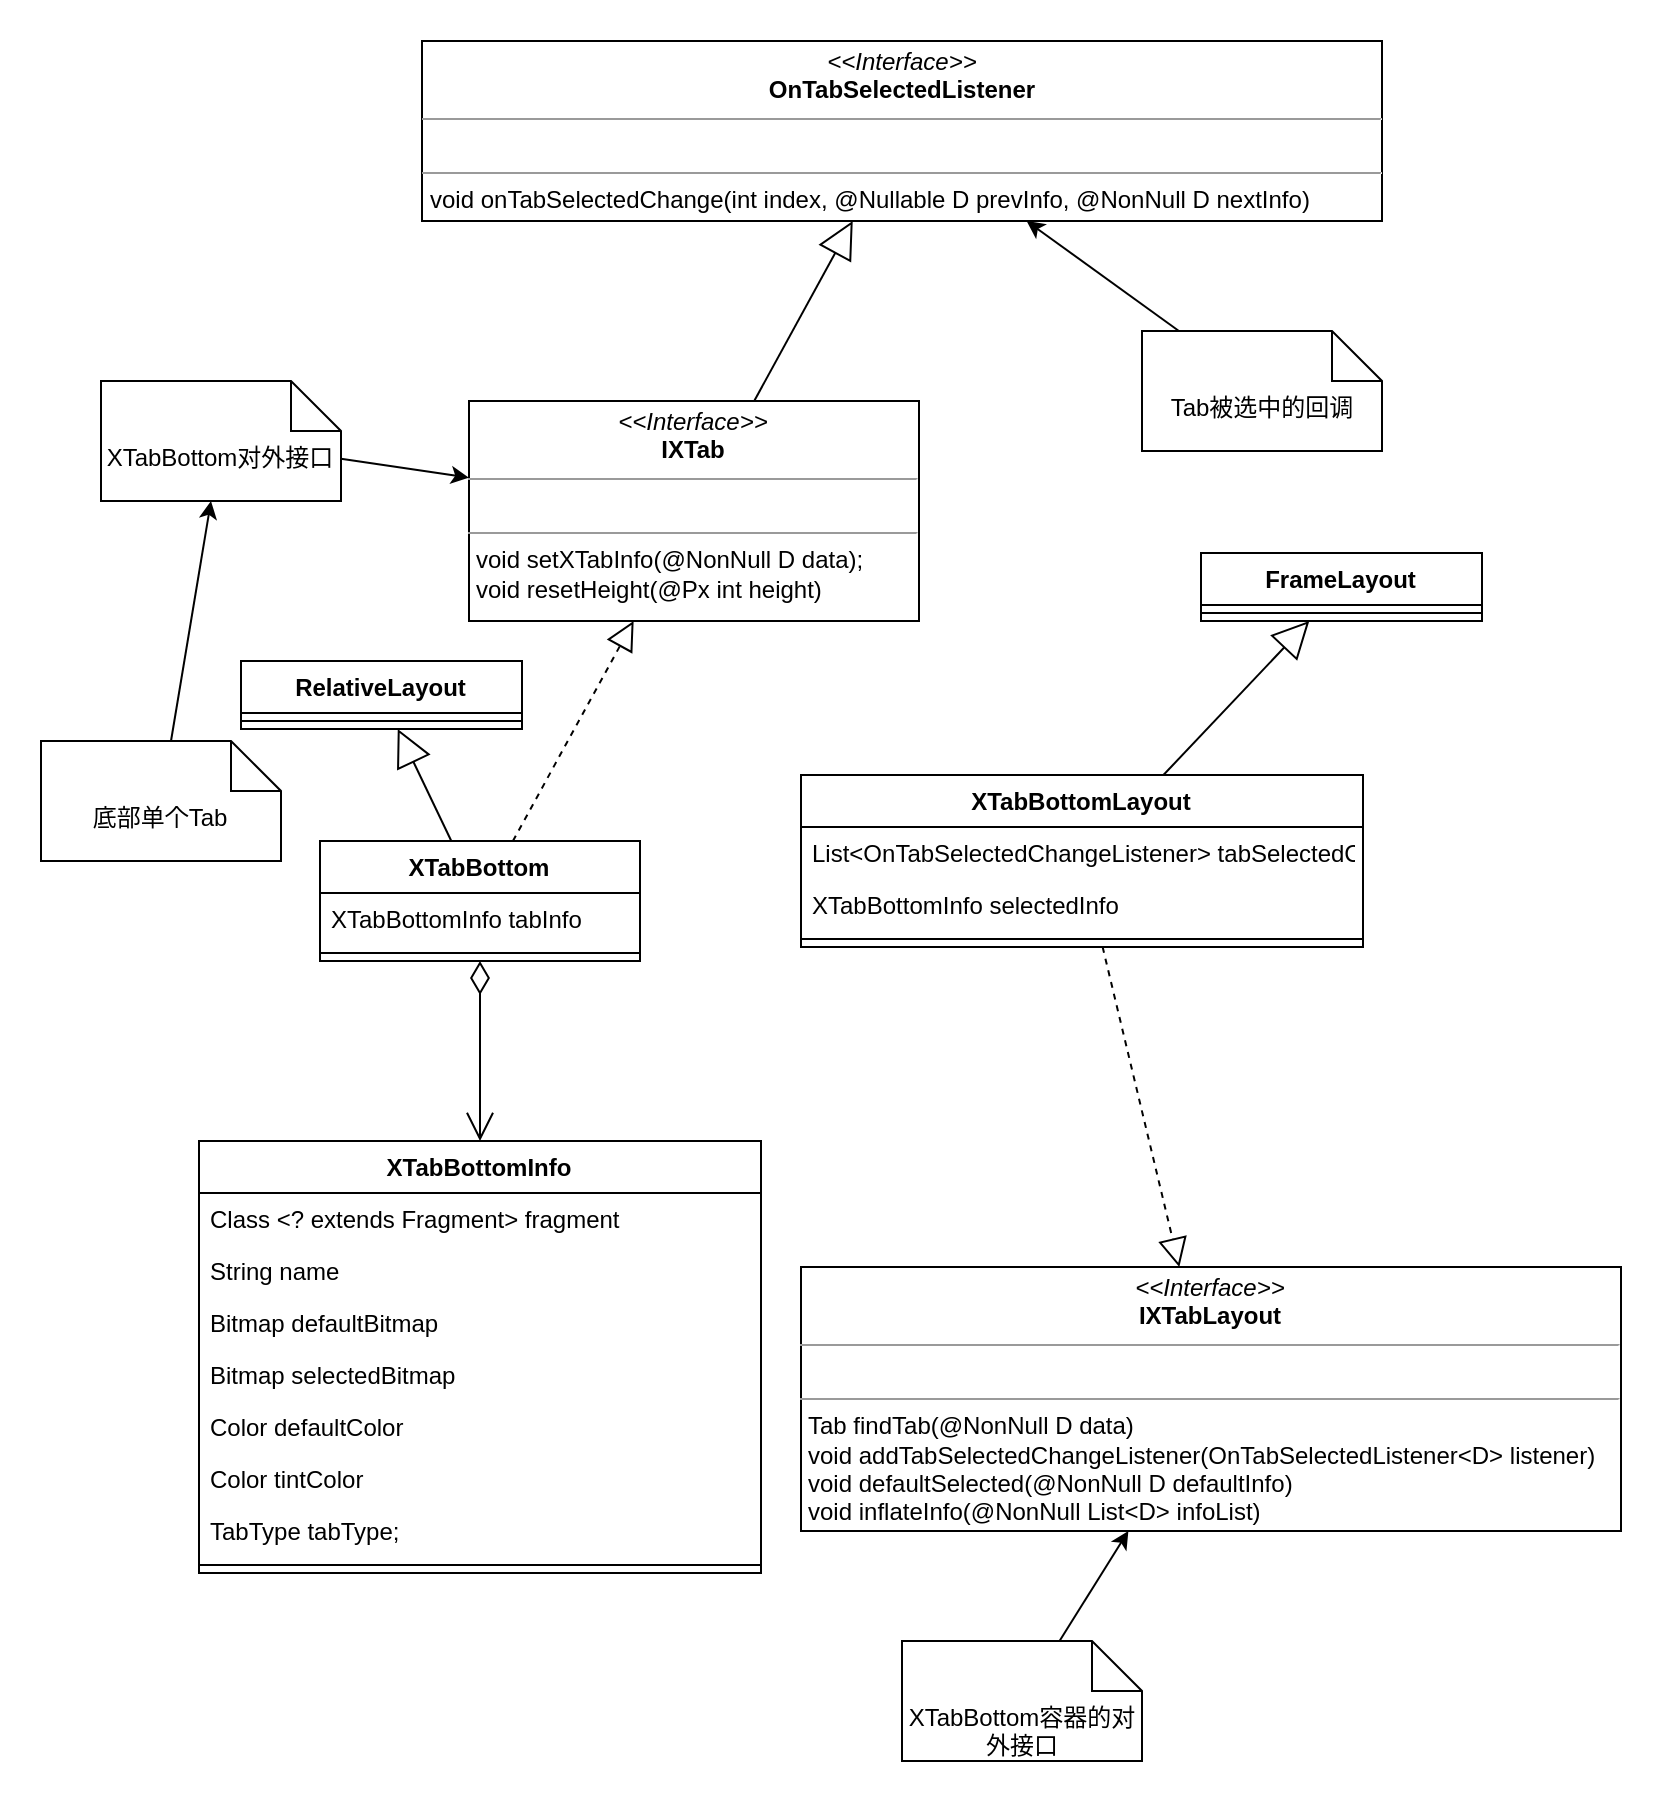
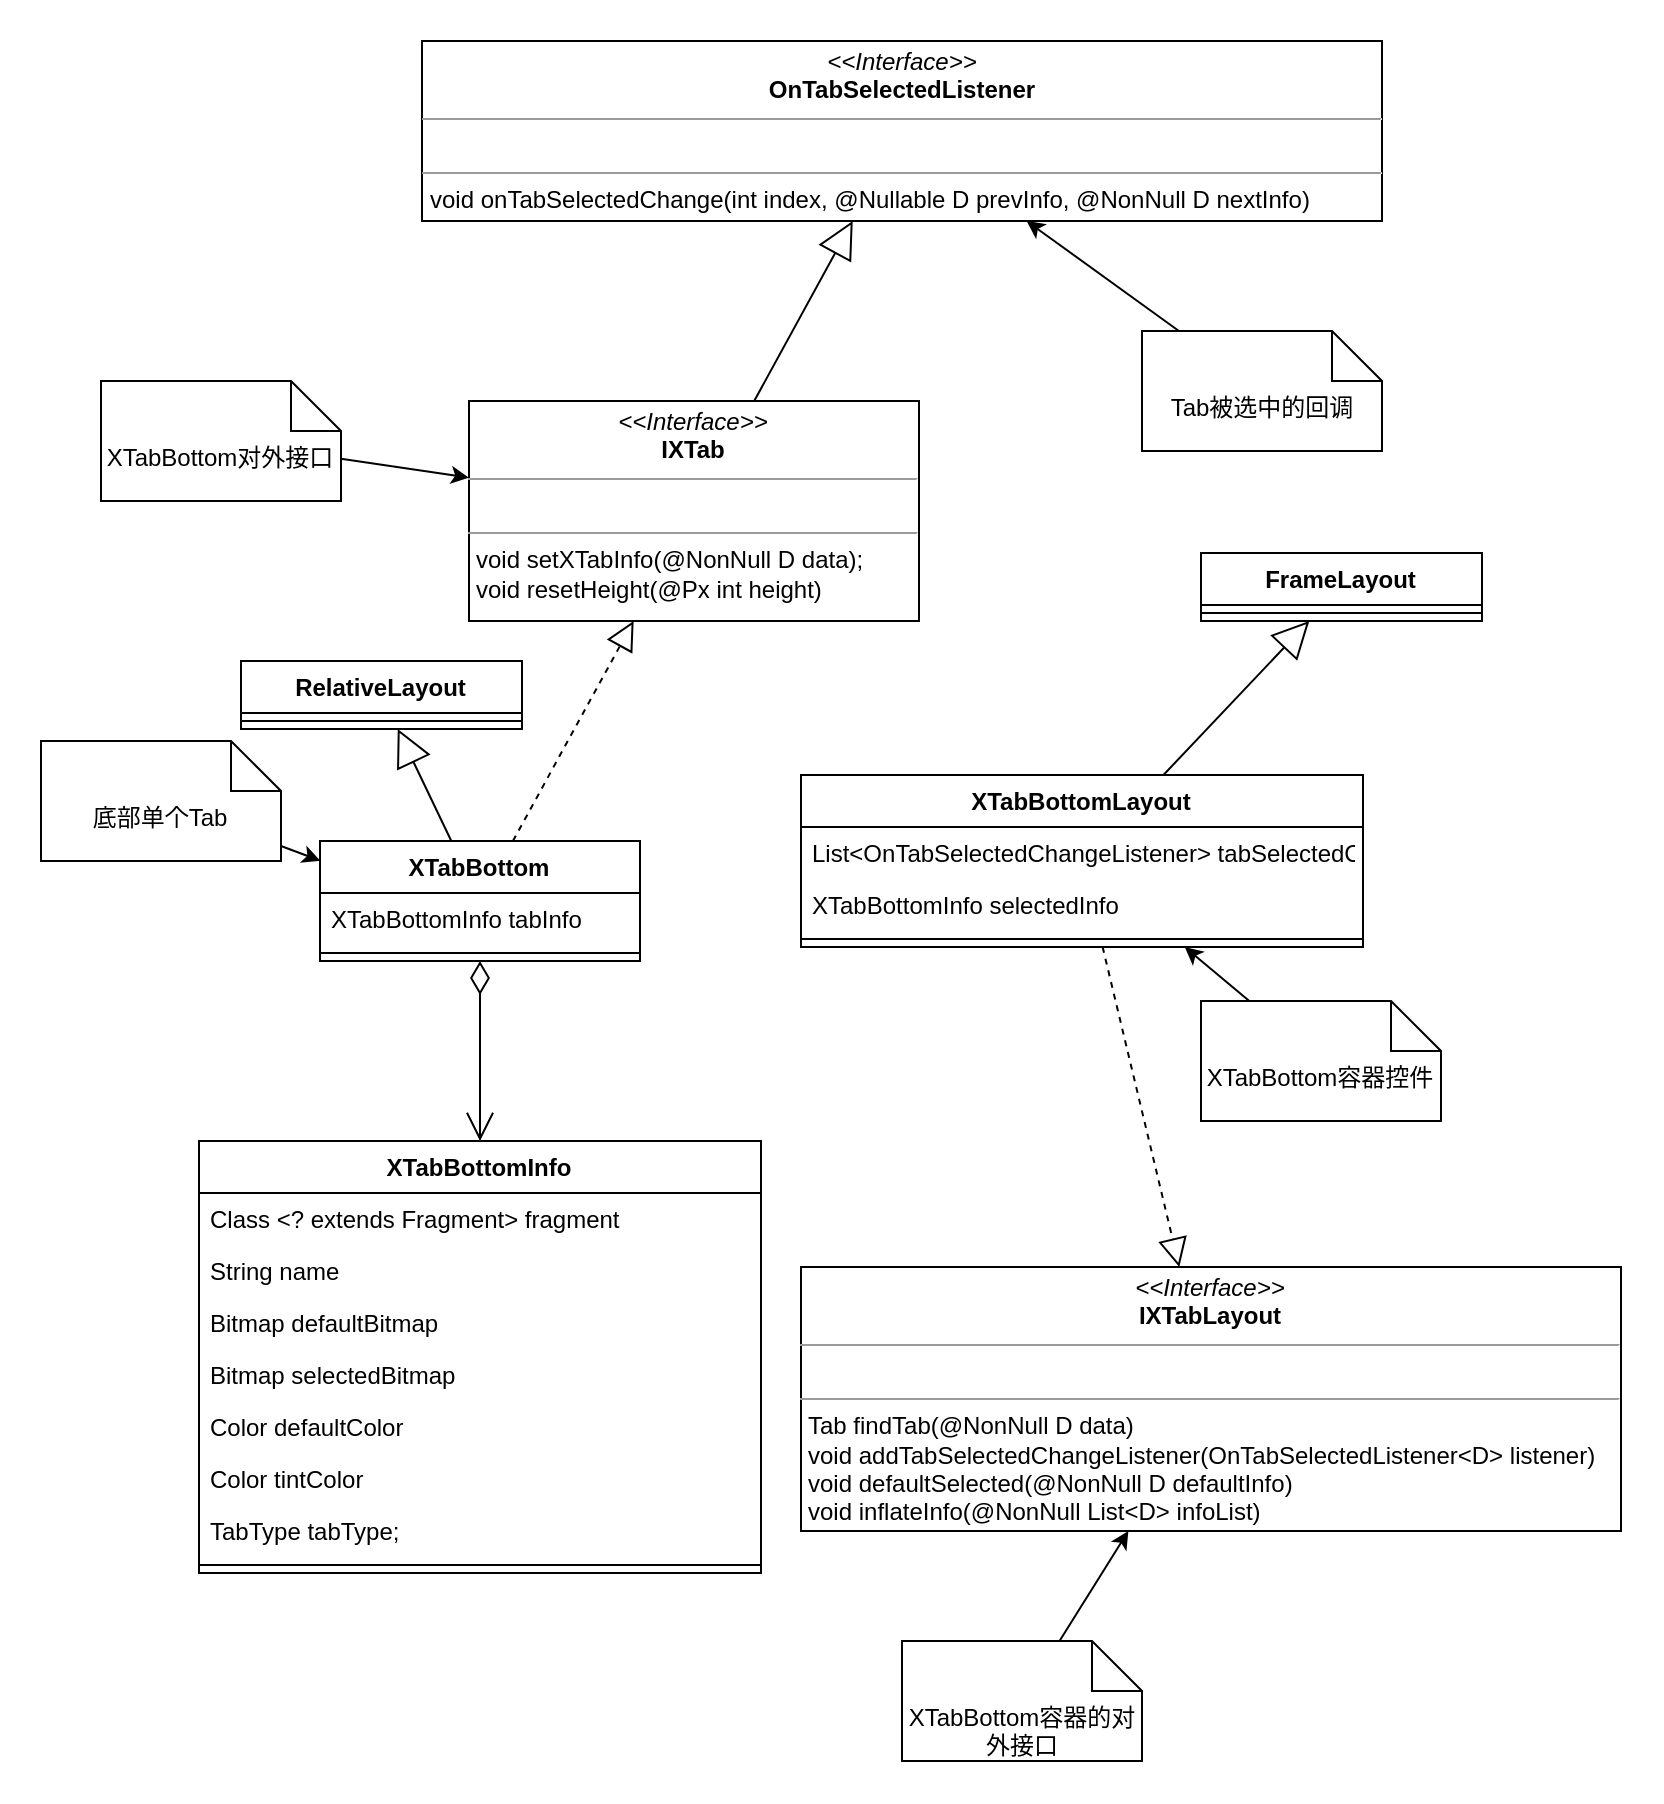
- <mxCell id="18" style="rounded=0;orthogonalLoop=1;jettySize=auto;html=1;" edge="1" parent="1" source="19" target="35"><mxGeometry relative="1" as="geometry" /></mxCell>
+ <mxCell id="18" style="rounded=0;orthogonalLoop=1;jettySize=auto;html=1;entryX=0.001;entryY=0.164;entryDx=0;entryDy=0;entryPerimeter=0;" edge="1" parent="1" source="19" target="2"><mxGeometry relative="1" as="geometry" /></mxCell>
+ <mxCell id="27" style="edgeStyle=none;rounded=0;orthogonalLoop=1;jettySize=auto;html=1;" edge="1" parent="1" source="28" target="20"><mxGeometry relative="1" as="geometry" /></mxCell>
+ <mxCell id="28" value="XTabBottom容器控件" style="shape=note2;boundedLbl=1;whiteSpace=wrap;html=1;size=25;verticalAlign=top;align=center;" vertex="1" parent="1"><mxGeometry x="600" y="500" width="120" height="60" as="geometry" /></mxCell>
